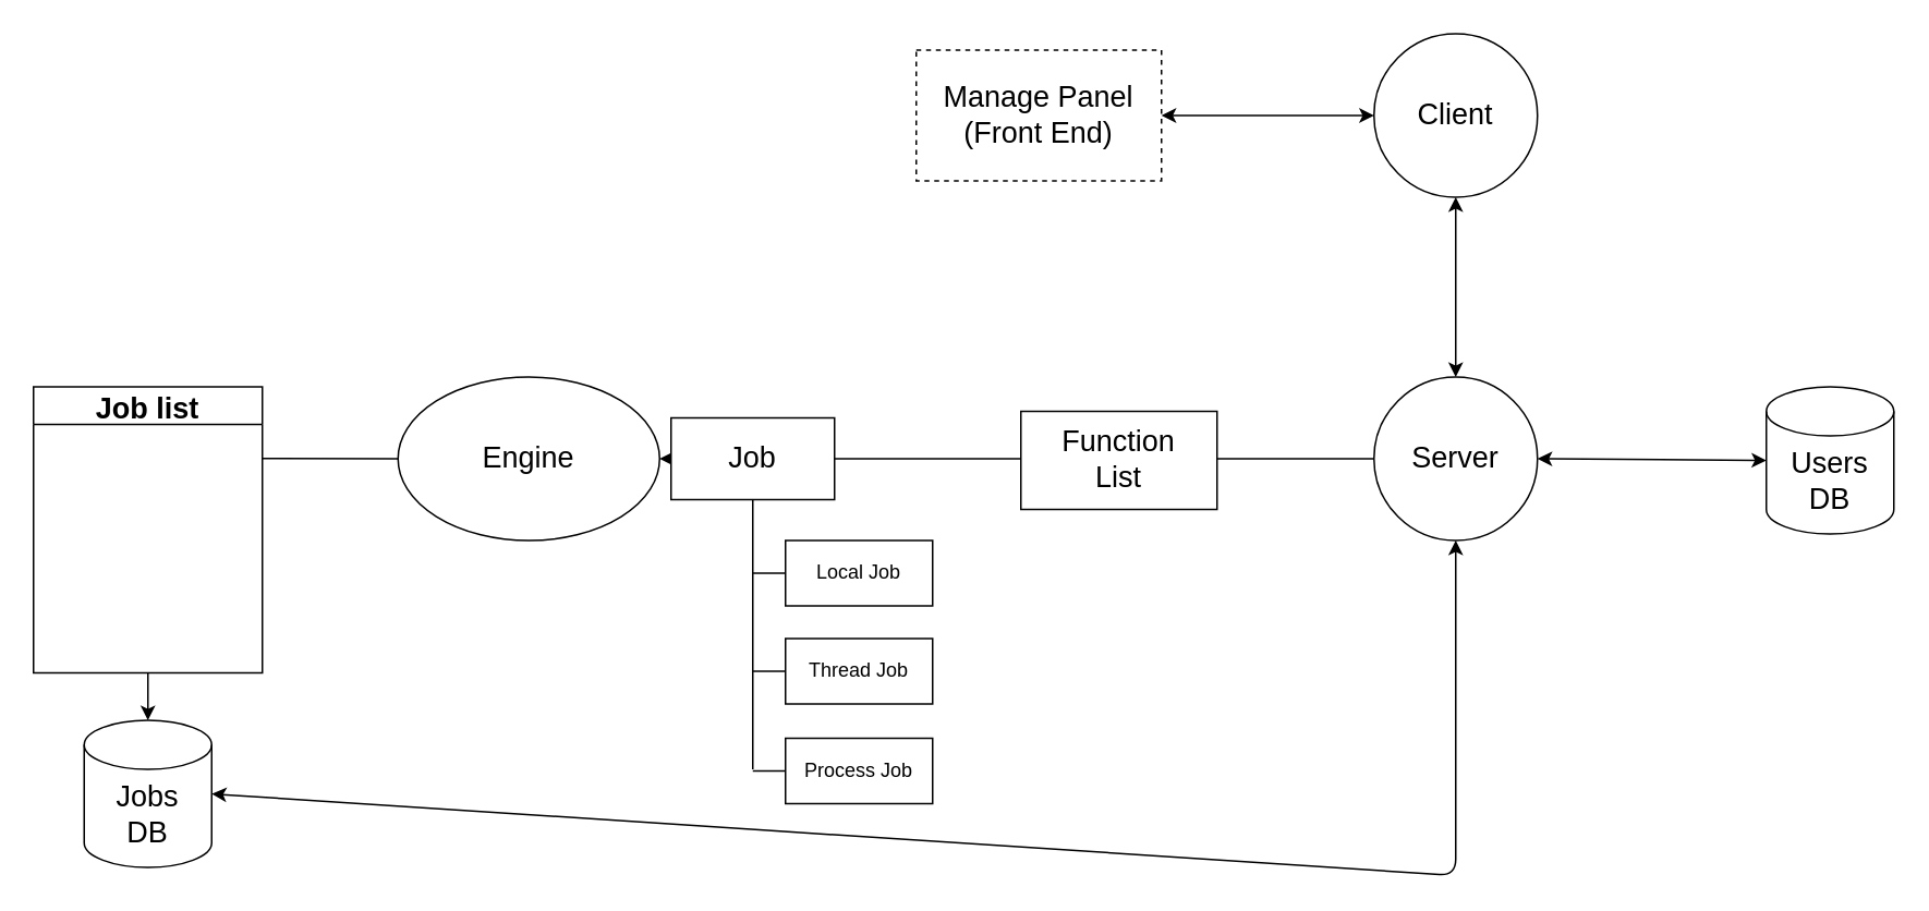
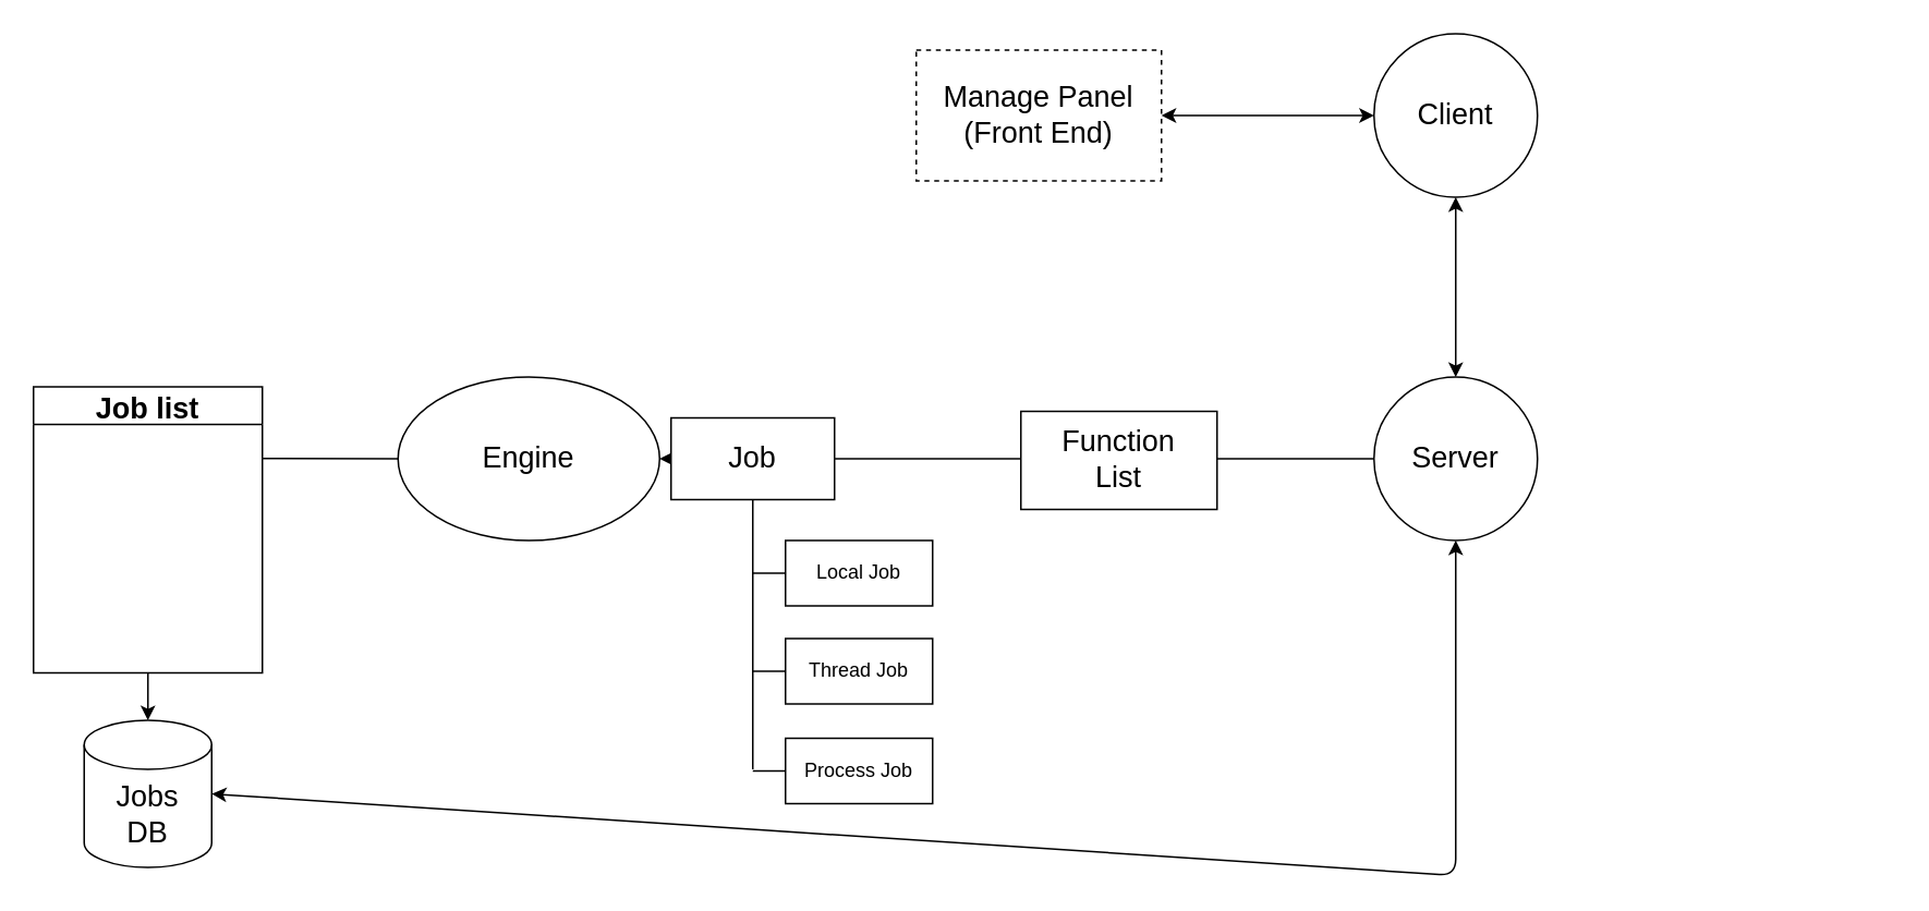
- <mxCell id="24" value="" style="endArrow=classic;startArrow=classic;html=1;fontSize=18;exitX=1;exitY=0.5;exitDx=0;exitDy=0;entryX=0;entryY=0.5;entryDx=0;entryDy=0;entryPerimeter=0;" parent="1" source="7" target="22" edge="1"><mxGeometry width="50" height="50" relative="1" as="geometry"><mxPoint x="1020" y="450" as="sourcePoint" /><mxPoint x="1070" y="400" as="targetPoint" /></mxGeometry></mxCell>
- <mxCell id="22" value="Users&lt;br&gt;DB" style="shape=cylinder3;whiteSpace=wrap;html=1;boundedLbl=1;backgroundOutline=1;size=15;fontSize=18;" parent="1" vertex="1"><mxGeometry x="1080" y="236" width="78" height="90" as="geometry" /></mxCell>
